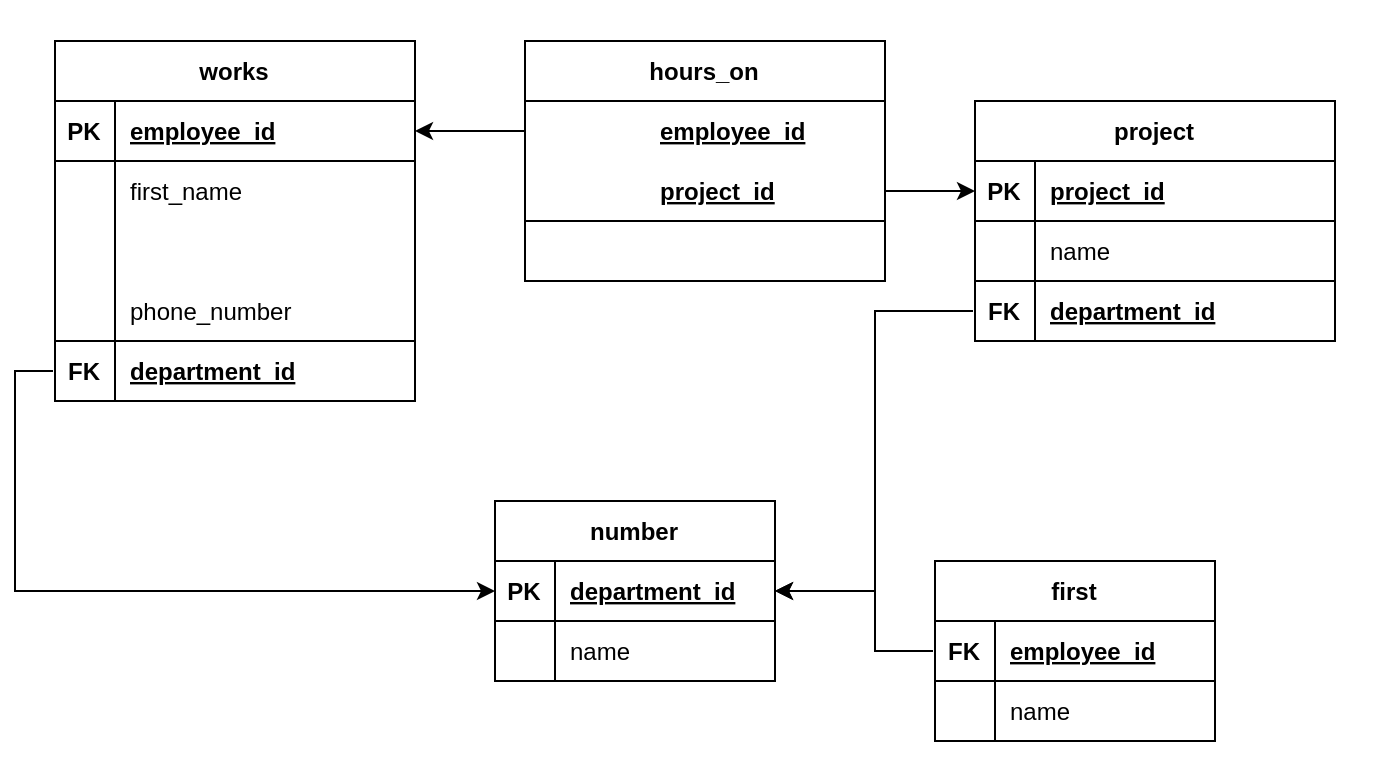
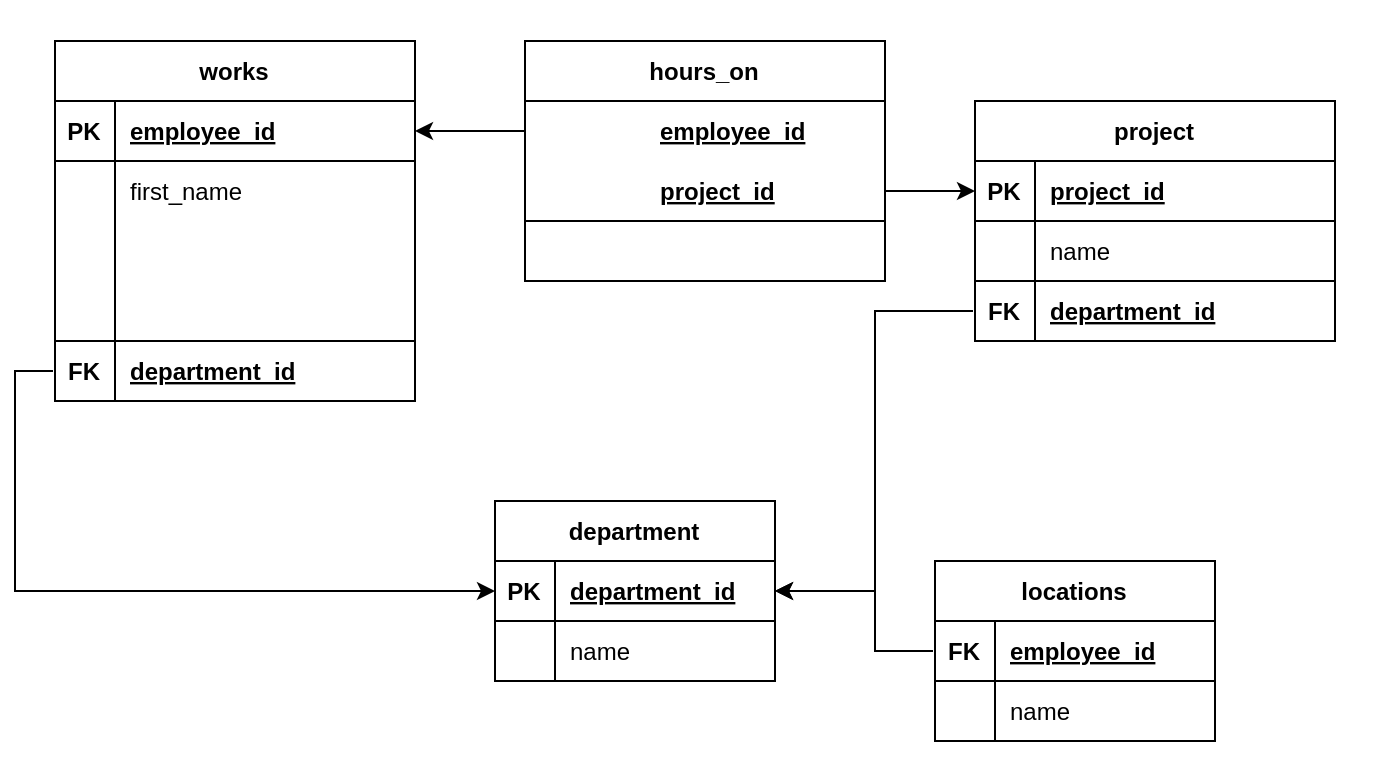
- <mxCell id="13" value="phone_number" style="shape=partialRectangle;connectable=0;fillColor=none;top=0;left=0;bottom=0;right=0;align=left;spacingLeft=6;overflow=hidden;" parent="11" vertex="1"><mxGeometry x="30" width="150" height="30" as="geometry" /></mxCell>
- <mxCell id="36" value="number" style="shape=table;startSize=30;container=1;collapsible=1;childLayout=tableLayout;fixedRows=1;rowLines=0;fontStyle=1;align=center;resizeLast=1;" parent="1" vertex="1"><mxGeometry x="240" y="250" width="140" height="90" as="geometry" /></mxCell>
+ <mxCell id="36" value="department" style="shape=table;startSize=30;container=1;collapsible=1;childLayout=tableLayout;fixedRows=1;rowLines=0;fontStyle=1;align=center;resizeLast=1;" parent="1" vertex="1"><mxGeometry x="240" y="250" width="140" height="90" as="geometry" /></mxCell>
- <mxCell id="43" value="first" style="shape=table;startSize=30;container=1;collapsible=1;childLayout=tableLayout;fixedRows=1;rowLines=0;fontStyle=1;align=center;resizeLast=1;" parent="1" vertex="1"><mxGeometry x="460" y="280" width="140" height="90" as="geometry" /></mxCell>
+ <mxCell id="43" value="locations" style="shape=table;startSize=30;container=1;collapsible=1;childLayout=tableLayout;fixedRows=1;rowLines=0;fontStyle=1;align=center;resizeLast=1;" parent="1" vertex="1"><mxGeometry x="460" y="280" width="140" height="90" as="geometry" /></mxCell>
